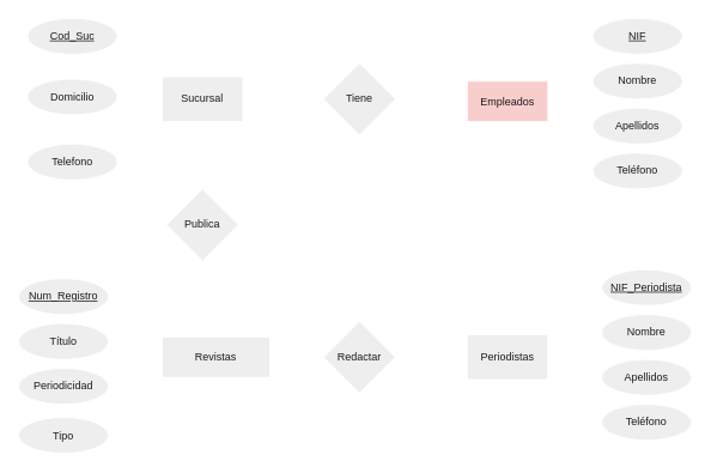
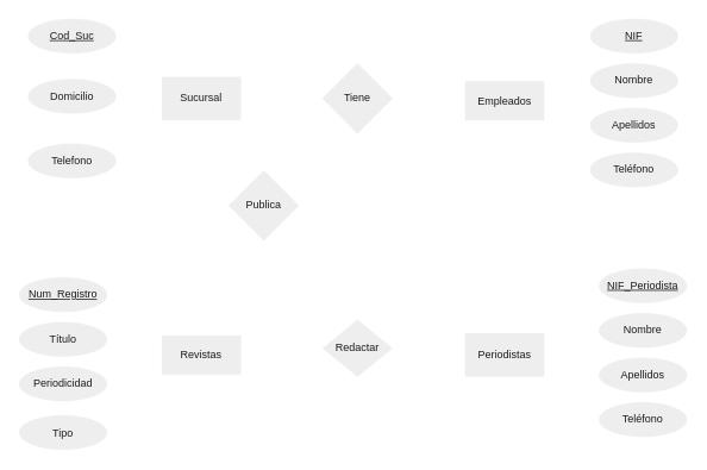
- <mxCell id="9" value="Empleados" style="rounded=0;whiteSpace=wrap;html=1;strokeColor=#FFFFFF;fontColor=#1A1A1A;fillColor=#f8cecc;" vertex="1" parent="1"><mxGeometry x="520" y="90" width="90" height="45" as="geometry" /></mxCell>
+ <mxCell id="9" value="Empleados" style="rounded=0;whiteSpace=wrap;html=1;strokeColor=#FFFFFF;fontColor=#1A1A1A;fillColor=#EEEEEE;" vertex="1" parent="1"><mxGeometry x="520" y="90" width="90" height="45" as="geometry" /></mxCell>
- <mxCell id="37" value="Publica" style="rhombus;whiteSpace=wrap;html=1;strokeColor=#FFFFFF;fontColor=#1A1A1A;fillColor=#EEEEEE;" vertex="1" parent="1"><mxGeometry x="185" y="210" width="80" height="80" as="geometry" /></mxCell>
+ <mxCell id="37" value="Publica" style="rhombus;whiteSpace=wrap;html=1;strokeColor=#FFFFFF;fontColor=#1A1A1A;fillColor=#EEEEEE;" vertex="1" parent="1"><mxGeometry x="255" y="190" width="80" height="80" as="geometry" /></mxCell>
- <mxCell id="14" value="Revistas" style="rounded=0;whiteSpace=wrap;html=1;strokeColor=#FFFFFF;fontColor=#1A1A1A;fillColor=#EEEEEE;" vertex="1" parent="1"><mxGeometry x="180" y="375" width="120" height="45" as="geometry" /></mxCell>
+ <mxCell id="14" value="Revistas" style="rounded=0;whiteSpace=wrap;html=1;strokeColor=#FFFFFF;fontColor=#1A1A1A;fillColor=#EEEEEE;" vertex="1" parent="1"><mxGeometry x="180" y="375" width="90" height="45" as="geometry" /></mxCell>
- <mxCell id="38" value="Redactar" style="rhombus;whiteSpace=wrap;html=1;strokeColor=#FFFFFF;fontColor=#1A1A1A;fillColor=#EEEEEE;" vertex="1" parent="1"><mxGeometry x="360" y="357.5" width="80" height="80" as="geometry" /></mxCell>
+ <mxCell id="38" value="Redactar" style="rhombus;whiteSpace=wrap;html=1;strokeColor=#FFFFFF;fontColor=#1A1A1A;fillColor=#EEEEEE;" vertex="1" parent="1"><mxGeometry x="360" y="357.5" width="80" height="65" as="geometry" /></mxCell>
